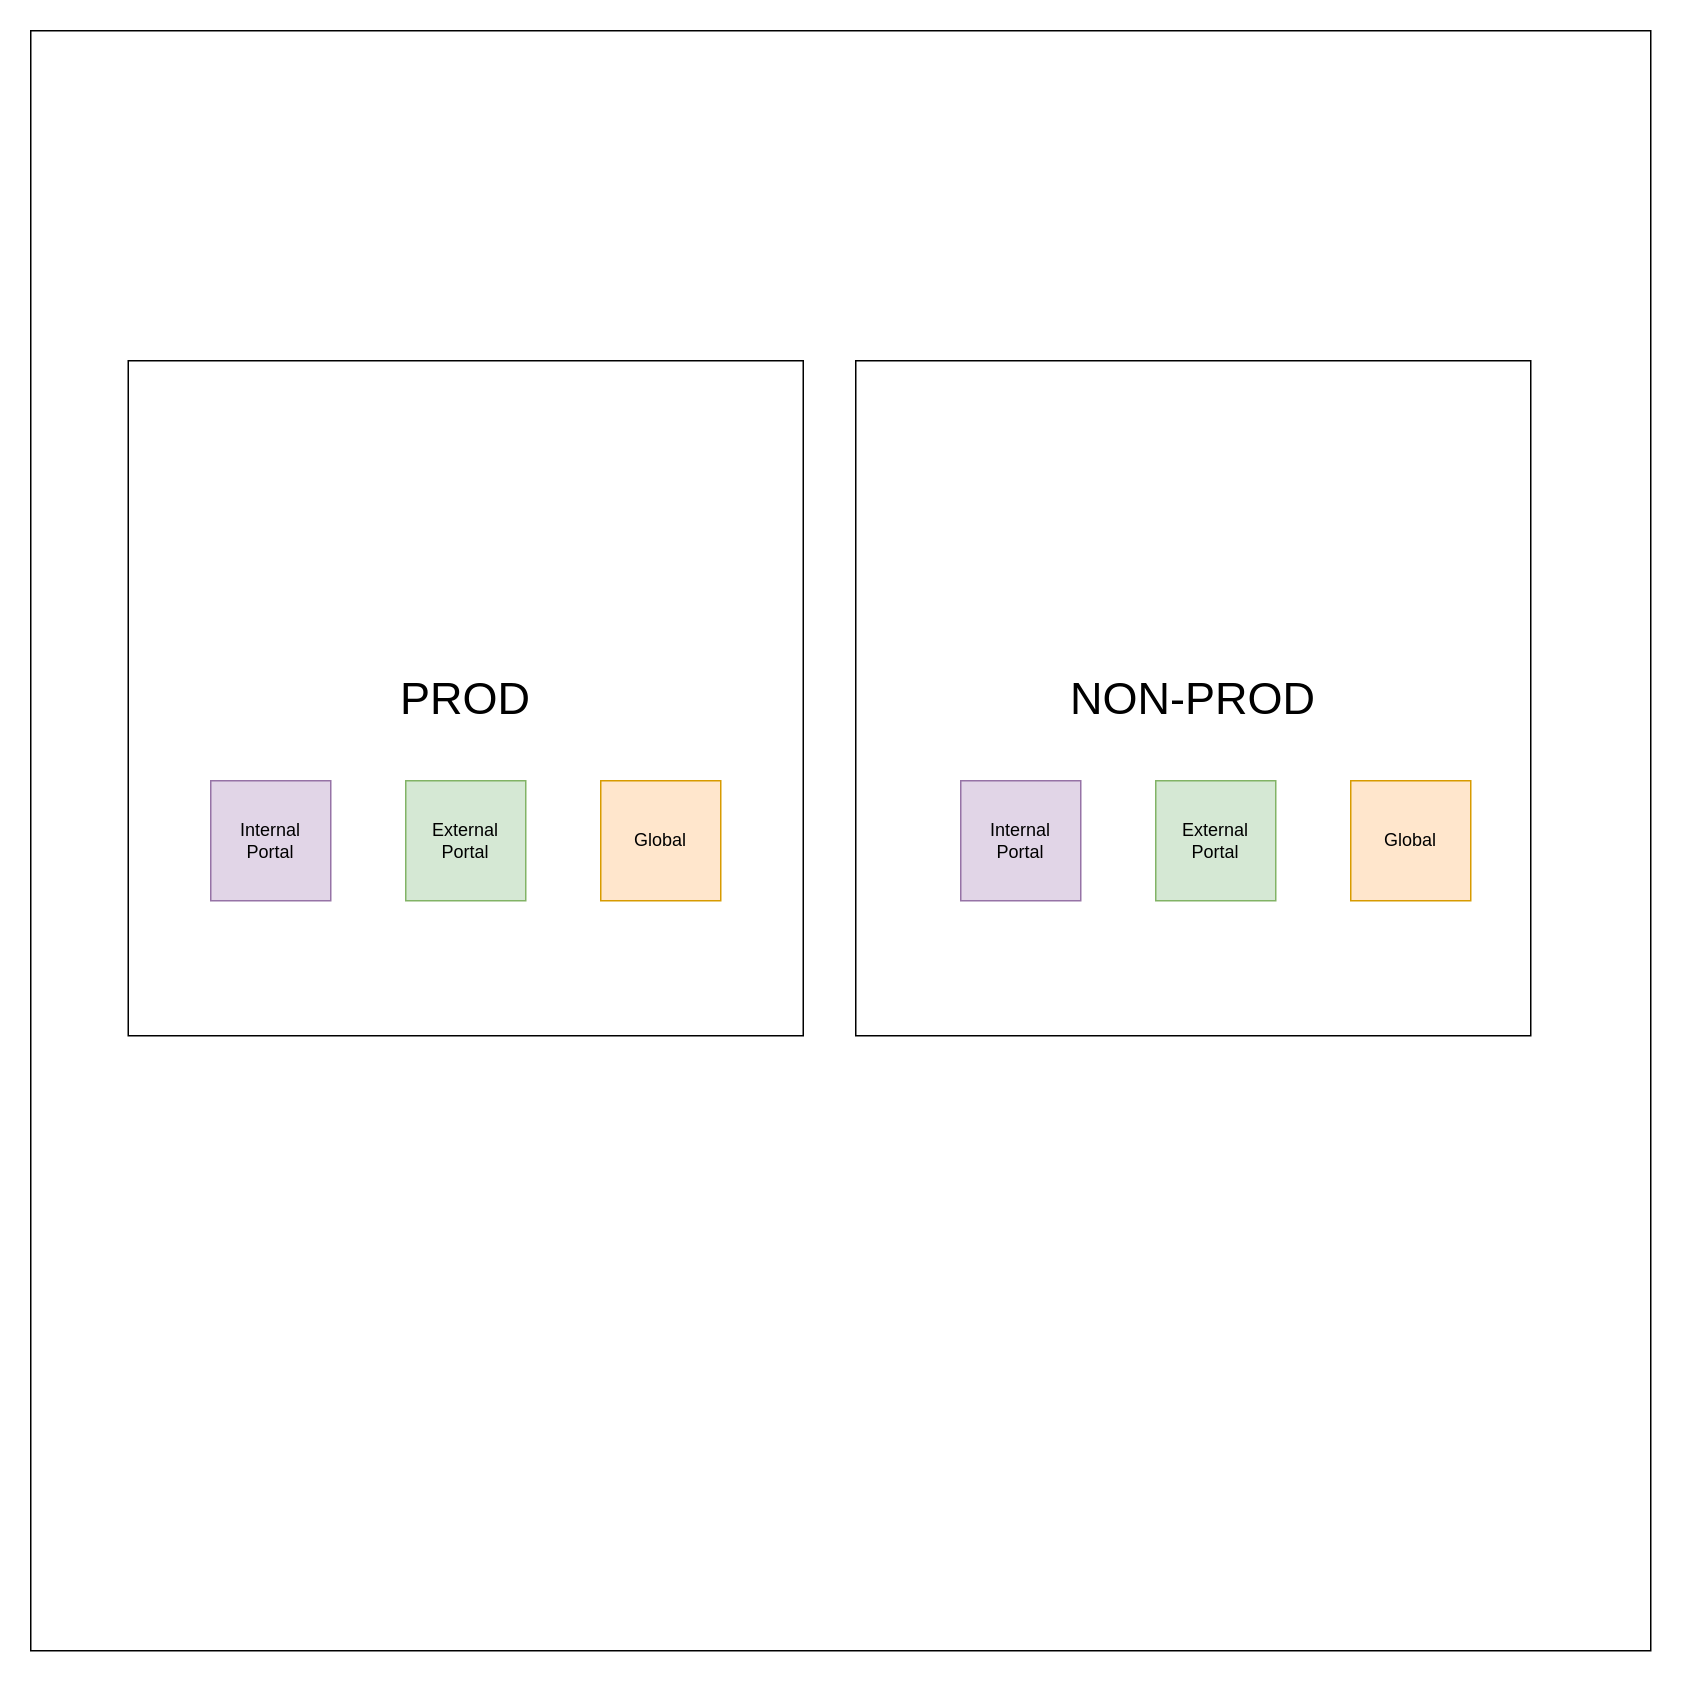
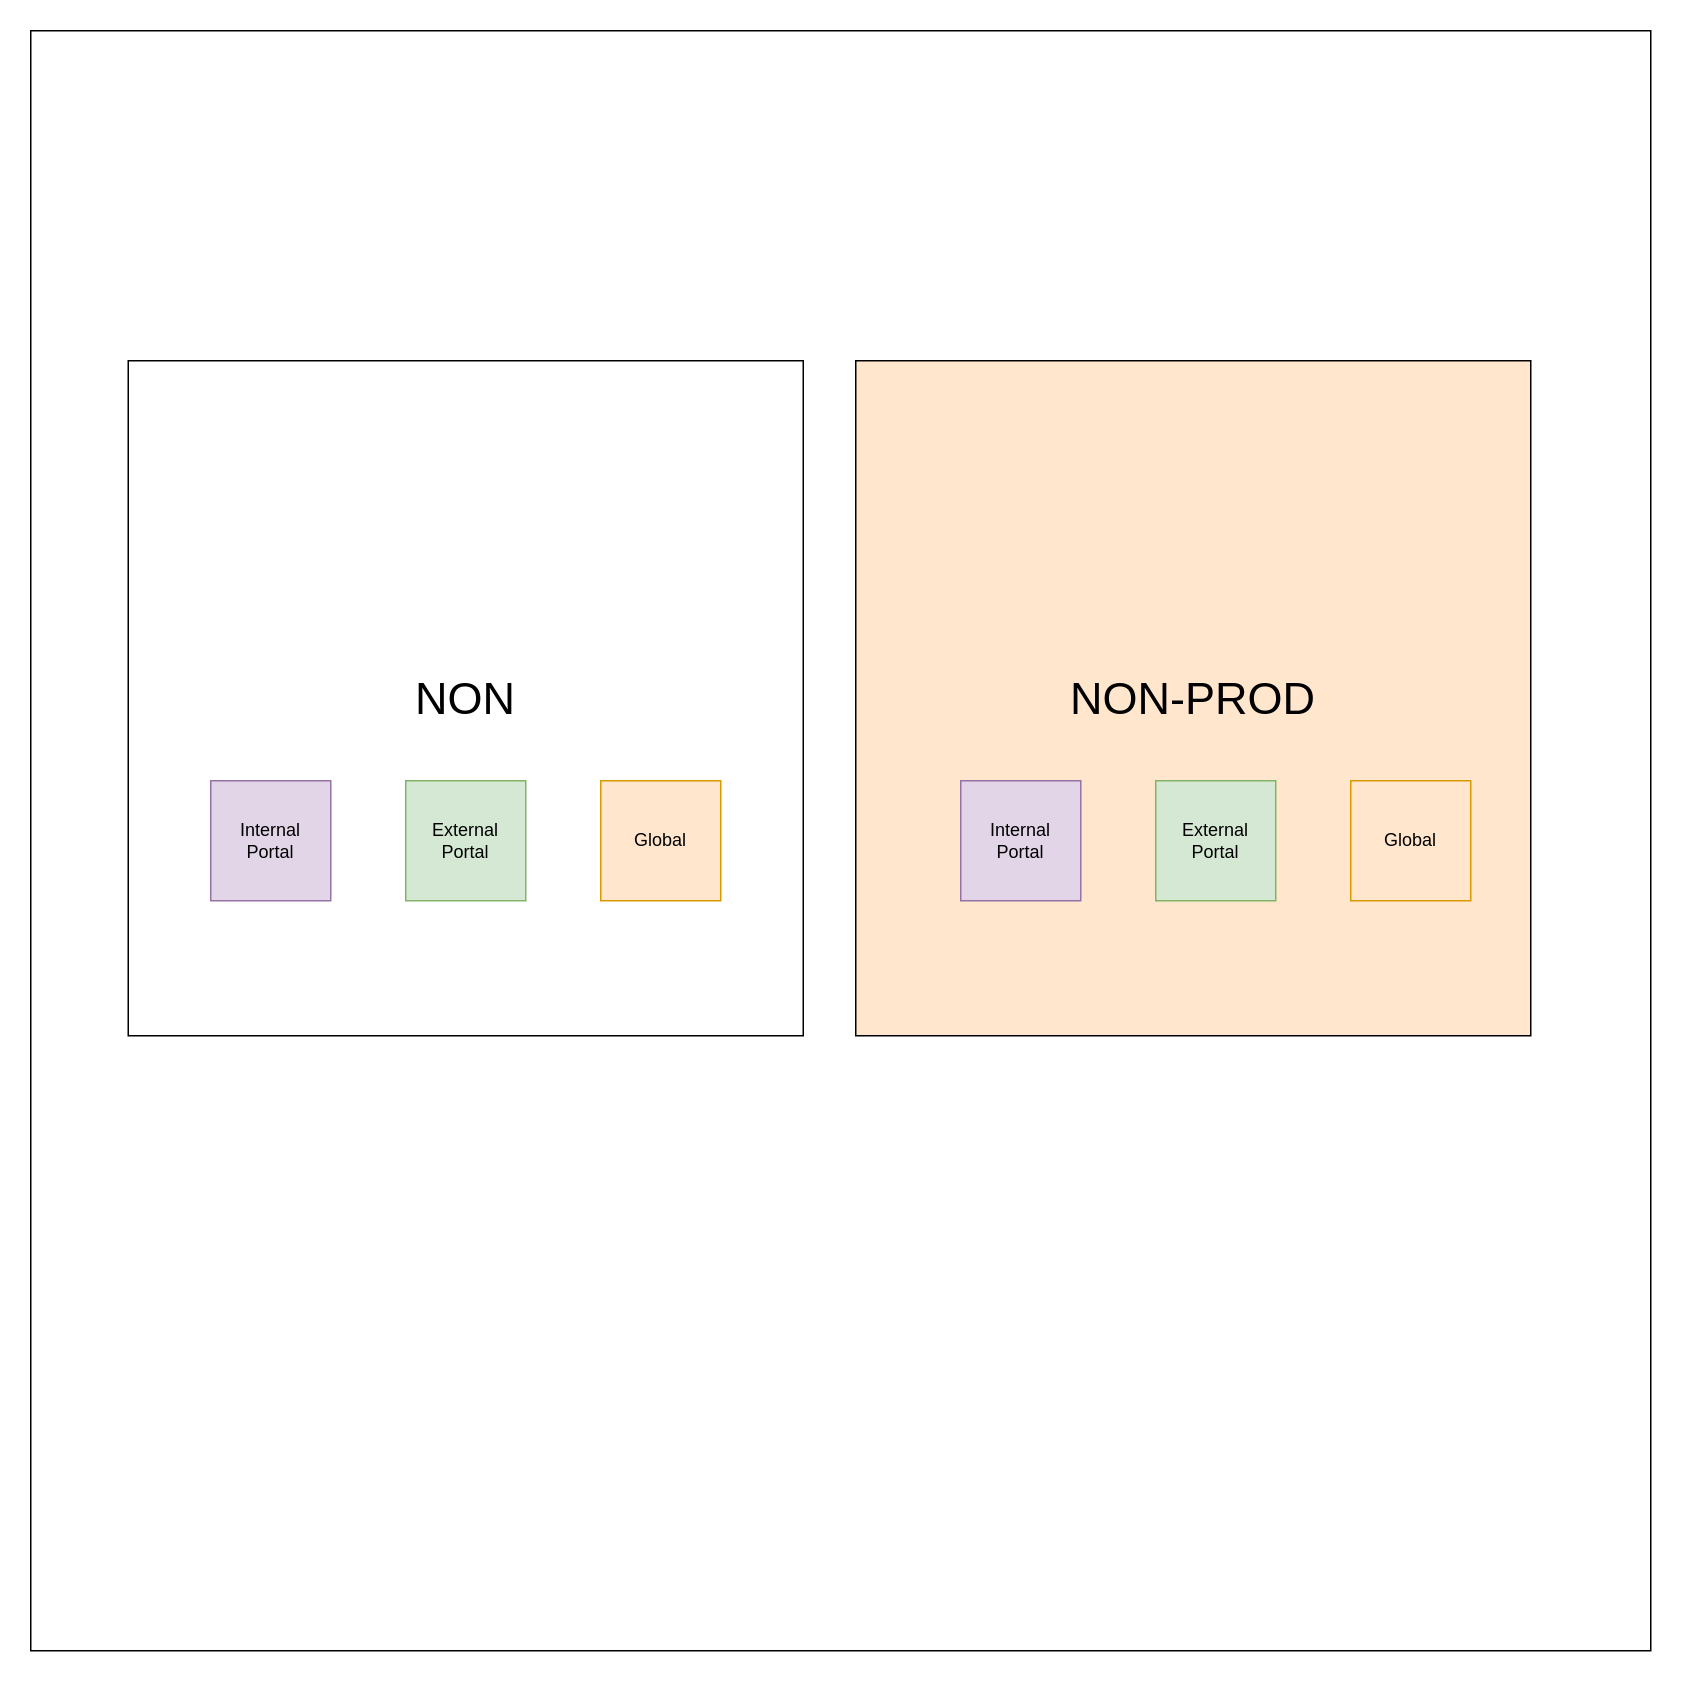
- <mxCell id="3" value="&lt;font style=&quot;font-size: 30px;&quot;&gt;PROD&lt;/font&gt;" style="whiteSpace=wrap;html=1;aspect=fixed;" parent="1" vertex="1"><mxGeometry x="85" y="240" width="450" height="450" as="geometry" /></mxCell>
+ <mxCell id="3" value="&lt;font style=&quot;font-size: 30px;&quot;&gt;NON&lt;/font&gt;" style="whiteSpace=wrap;html=1;aspect=fixed;" parent="1" vertex="1"><mxGeometry x="85" y="240" width="450" height="450" as="geometry" /></mxCell>
- <mxCell id="4" value="&lt;font style=&quot;font-size: 30px;&quot;&gt;NON-PROD&lt;/font&gt;" style="whiteSpace=wrap;html=1;aspect=fixed;" parent="1" vertex="1"><mxGeometry x="570" y="240" width="450" height="450" as="geometry" /></mxCell>
+ <mxCell id="4" value="&lt;font style=&quot;font-size: 30px;&quot;&gt;NON-PROD&lt;/font&gt;" style="whiteSpace=wrap;html=1;aspect=fixed;fillColor=#ffe6cc;" parent="1" vertex="1"><mxGeometry x="570" y="240" width="450" height="450" as="geometry" /></mxCell>
